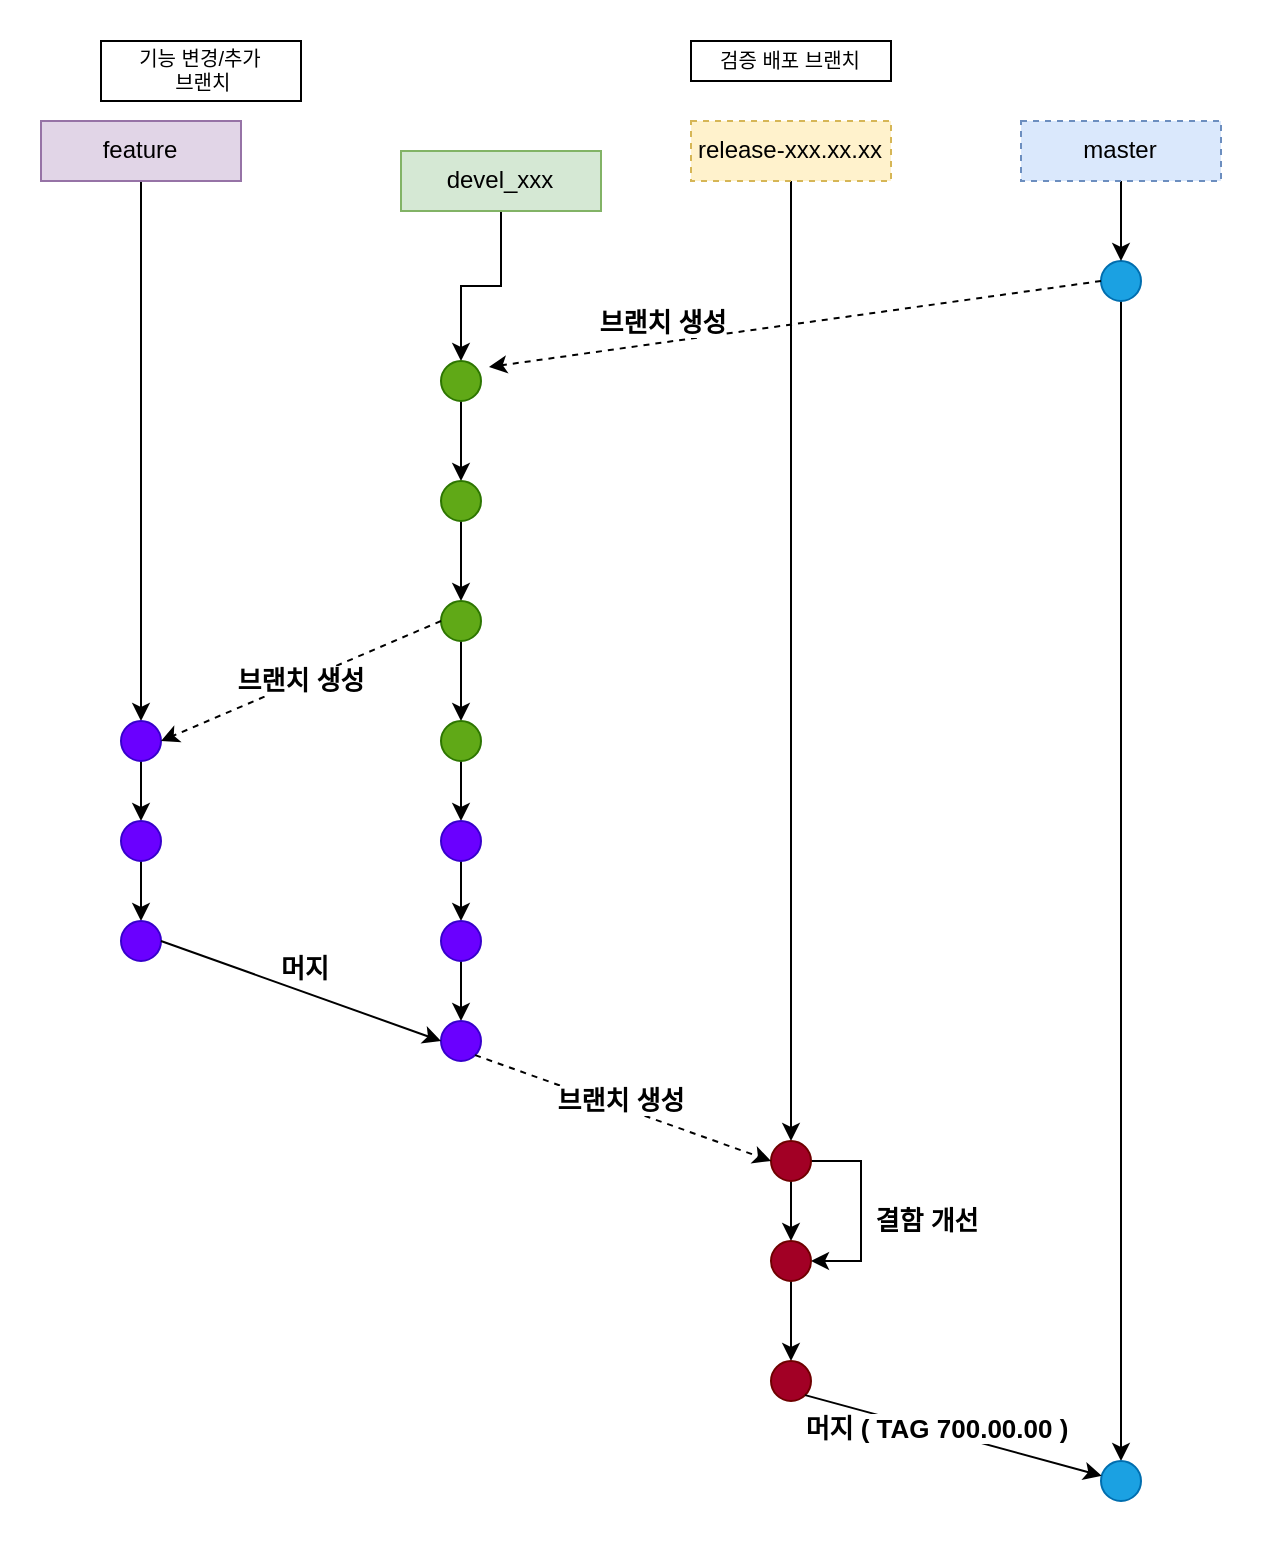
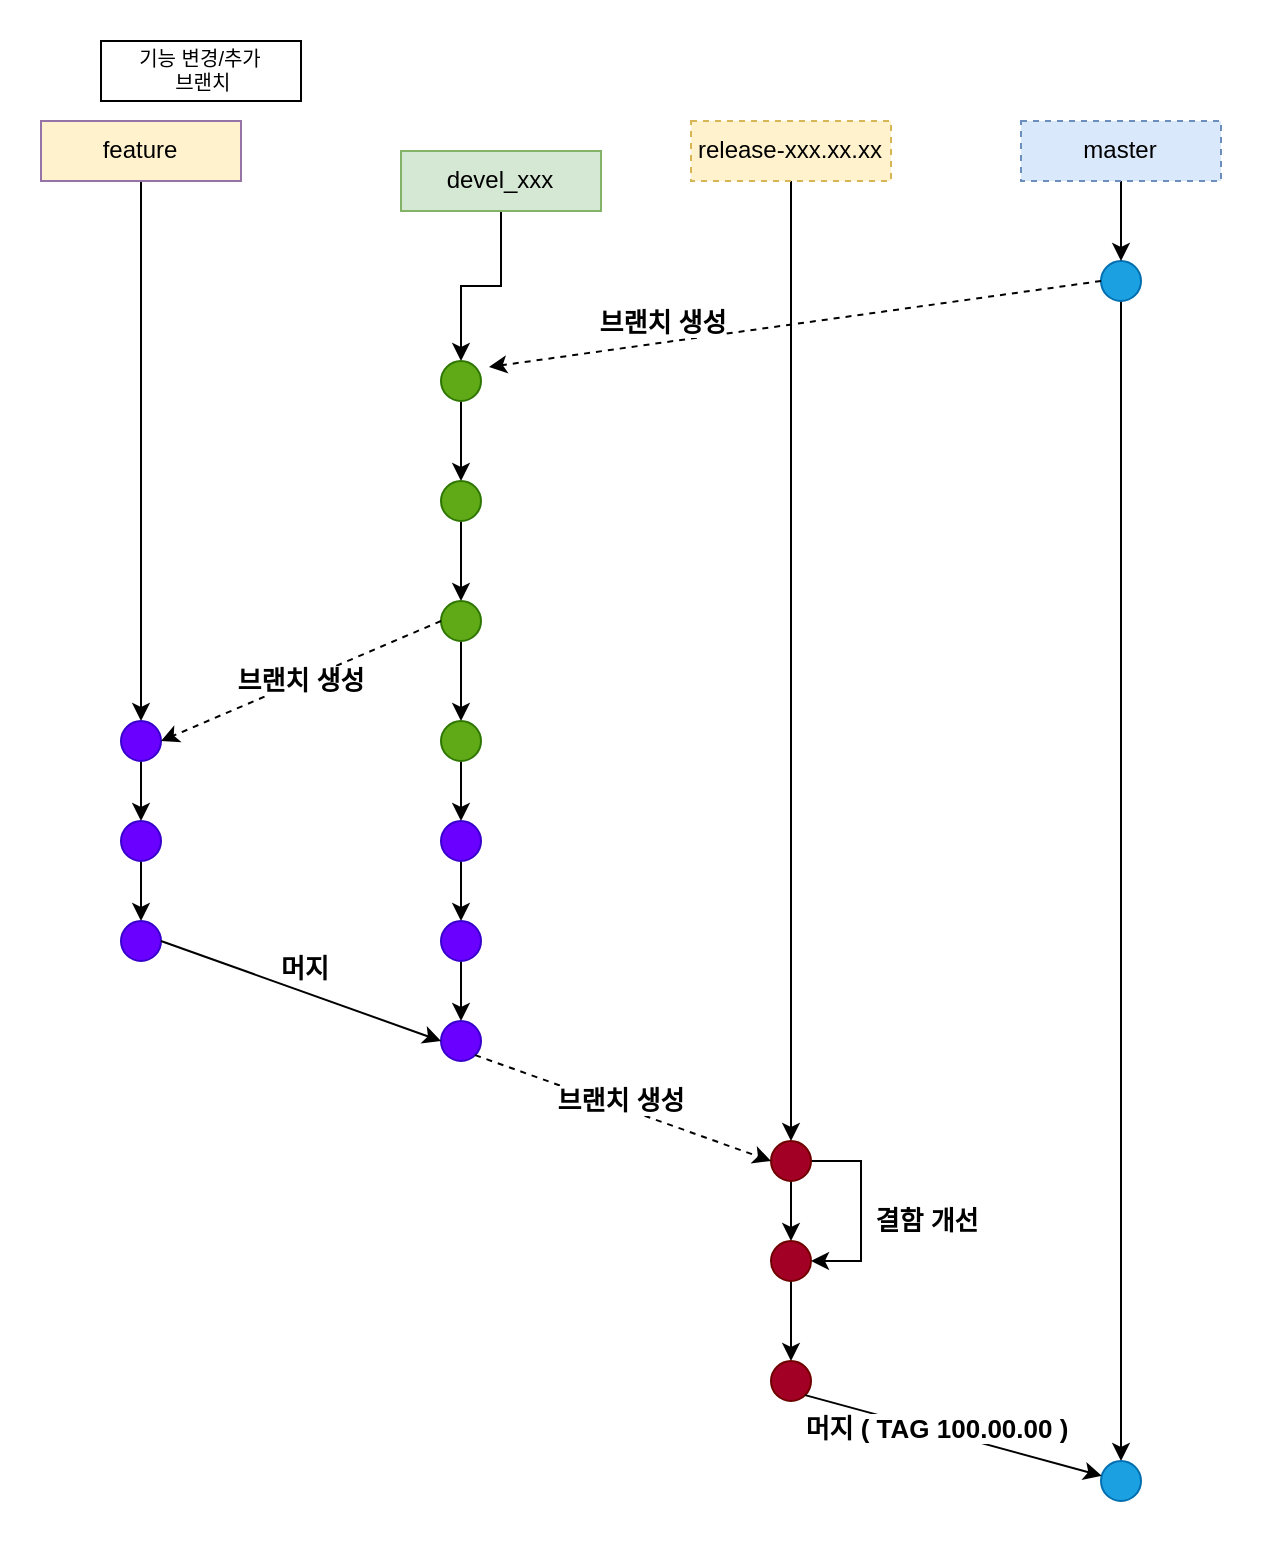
- <mxCell id="48" value="검증 배포 브랜치" style="text;strokeColor=default;align=center;fillColor=none;html=1;verticalAlign=middle;whiteSpace=wrap;rounded=0;fontSize=10;" parent="1" vertex="1"><mxGeometry x="345" y="20" width="100" height="20" as="geometry" /></mxCell>
- <mxCell id="11" value="feature" style="rounded=0;whiteSpace=wrap;html=1;fillColor=#e1d5e7;strokeColor=#9673a6;" parent="1" vertex="1"><mxGeometry x="20" y="60" width="100" height="30" as="geometry" /></mxCell>
+ <mxCell id="11" value="feature" style="rounded=0;whiteSpace=wrap;html=1;fillColor=#fff2cc;strokeColor=#9673a6;" parent="1" vertex="1"><mxGeometry x="20" y="60" width="100" height="30" as="geometry" /></mxCell>
- <mxCell id="46" value="머지 ( TAG 700.00.00 )" style="edgeLabel;html=1;align=center;verticalAlign=middle;resizable=0;points=[];fontStyle=1;fontSize=13;" parent="1" vertex="1" connectable="0"><mxGeometry x="469.998" y="709.997" as="geometry"><mxPoint x="-2" y="4" as="offset" /></mxGeometry></mxCell>
+ <mxCell id="46" value="머지 ( TAG 100.00.00 )" style="edgeLabel;html=1;align=center;verticalAlign=middle;resizable=0;points=[];fontStyle=1;fontSize=13;" parent="1" vertex="1" connectable="0"><mxGeometry x="469.998" y="709.997" as="geometry"><mxPoint x="-2" y="4" as="offset" /></mxGeometry></mxCell>
